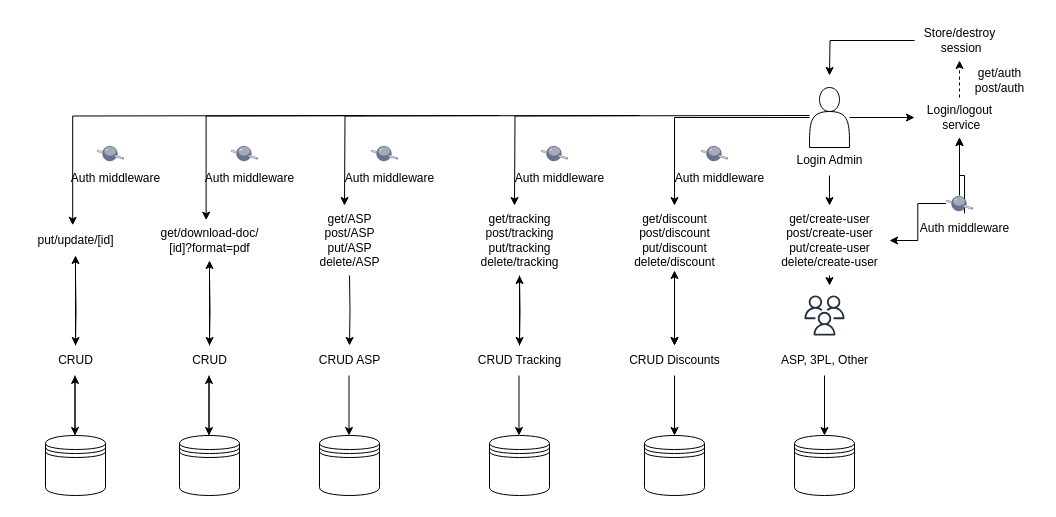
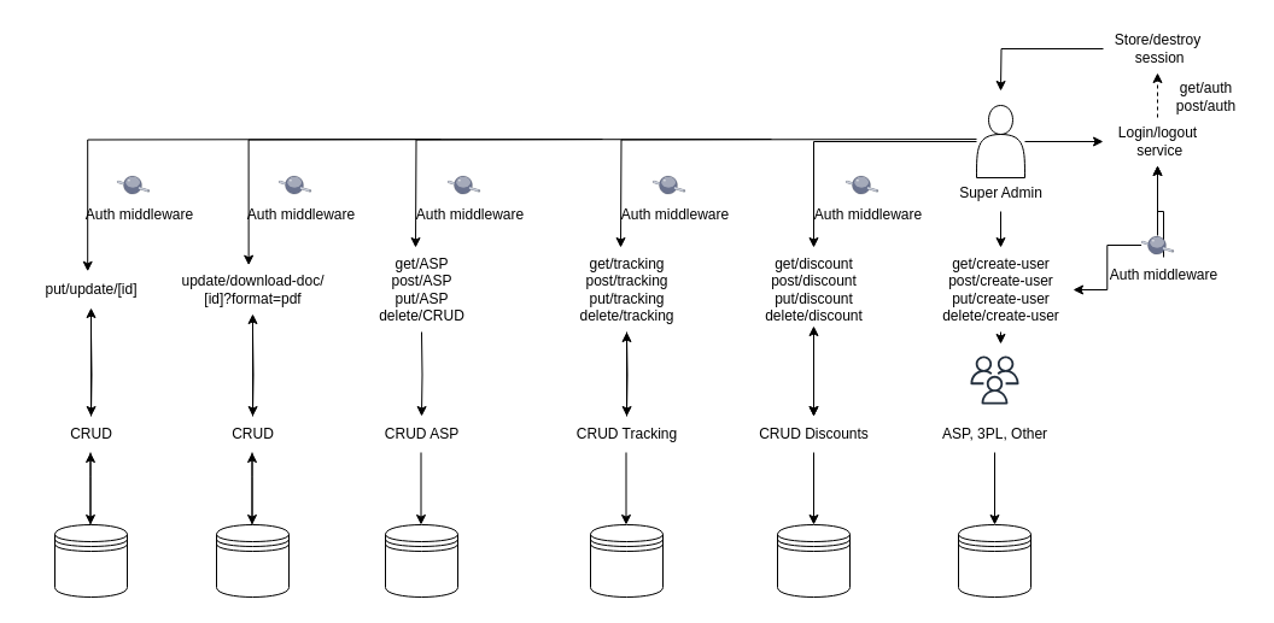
- <mxCell id="10" value="Login Admin" style="text;html=1;align=center;verticalAlign=middle;resizable=0;points=[];autosize=1;strokeColor=none;fillColor=none;" parent="8" vertex="1"><mxGeometry y="58" width="90" height="30" as="geometry" /></mxCell>
+ <mxCell id="10" value="Super Admin" style="text;html=1;align=center;verticalAlign=middle;resizable=0;points=[];autosize=1;strokeColor=none;fillColor=none;" parent="8" vertex="1"><mxGeometry y="58" width="90" height="30" as="geometry" /></mxCell>
- <mxCell id="56" value="get/download-doc/&lt;br&gt;[id]?format=pdf" style="text;html=1;align=center;verticalAlign=middle;resizable=0;points=[];autosize=1;strokeColor=none;fillColor=none;" parent="47" vertex="1"><mxGeometry x="-5" y="105" width="120" height="40" as="geometry" /></mxCell>
+ <mxCell id="56" value="update/download-doc/&lt;br&gt;[id]?format=pdf" style="text;html=1;align=center;verticalAlign=middle;resizable=0;points=[];autosize=1;strokeColor=none;fillColor=none;" parent="47" vertex="1"><mxGeometry x="-5" y="105" width="120" height="40" as="geometry" /></mxCell>
- <mxCell id="46" value="get/ASP&lt;br style=&quot;border-color: var(--border-color);&quot;&gt;post/ASP&lt;br style=&quot;border-color: var(--border-color);&quot;&gt;put/ASP&lt;br style=&quot;border-color: var(--border-color);&quot;&gt;delete/ASP" style="text;html=1;align=center;verticalAlign=middle;resizable=0;points=[];autosize=1;strokeColor=none;fillColor=none;" parent="37" vertex="1"><mxGeometry x="15" y="90" width="80" height="70" as="geometry" /></mxCell>
+ <mxCell id="46" value="get/ASP&lt;br style=&quot;border-color: var(--border-color);&quot;&gt;post/ASP&lt;br style=&quot;border-color: var(--border-color);&quot;&gt;put/ASP&lt;br style=&quot;border-color: var(--border-color);&quot;&gt;delete/CRUD" style="text;html=1;align=center;verticalAlign=middle;resizable=0;points=[];autosize=1;strokeColor=none;fillColor=none;" parent="37" vertex="1"><mxGeometry x="15" y="90" width="80" height="70" as="geometry" /></mxCell>
